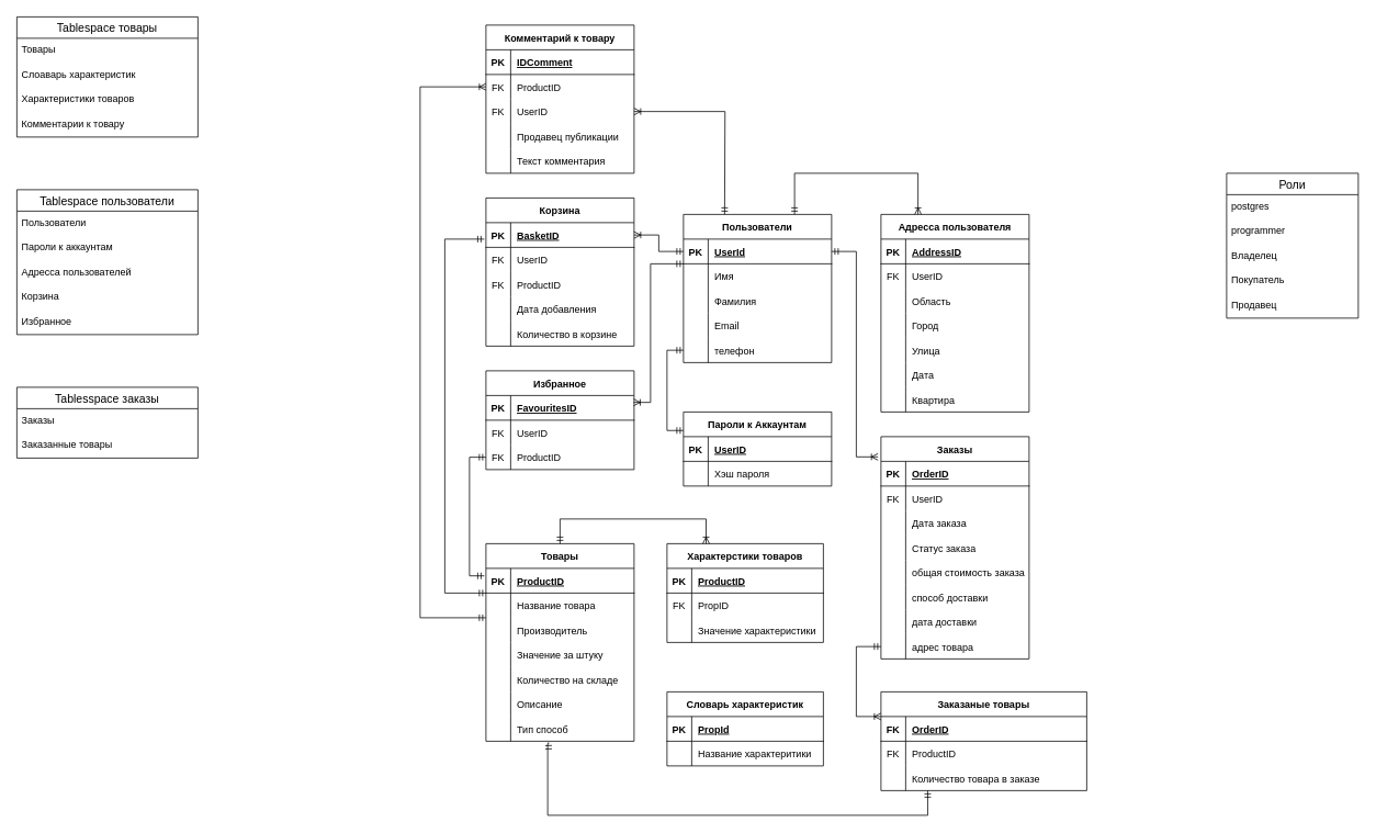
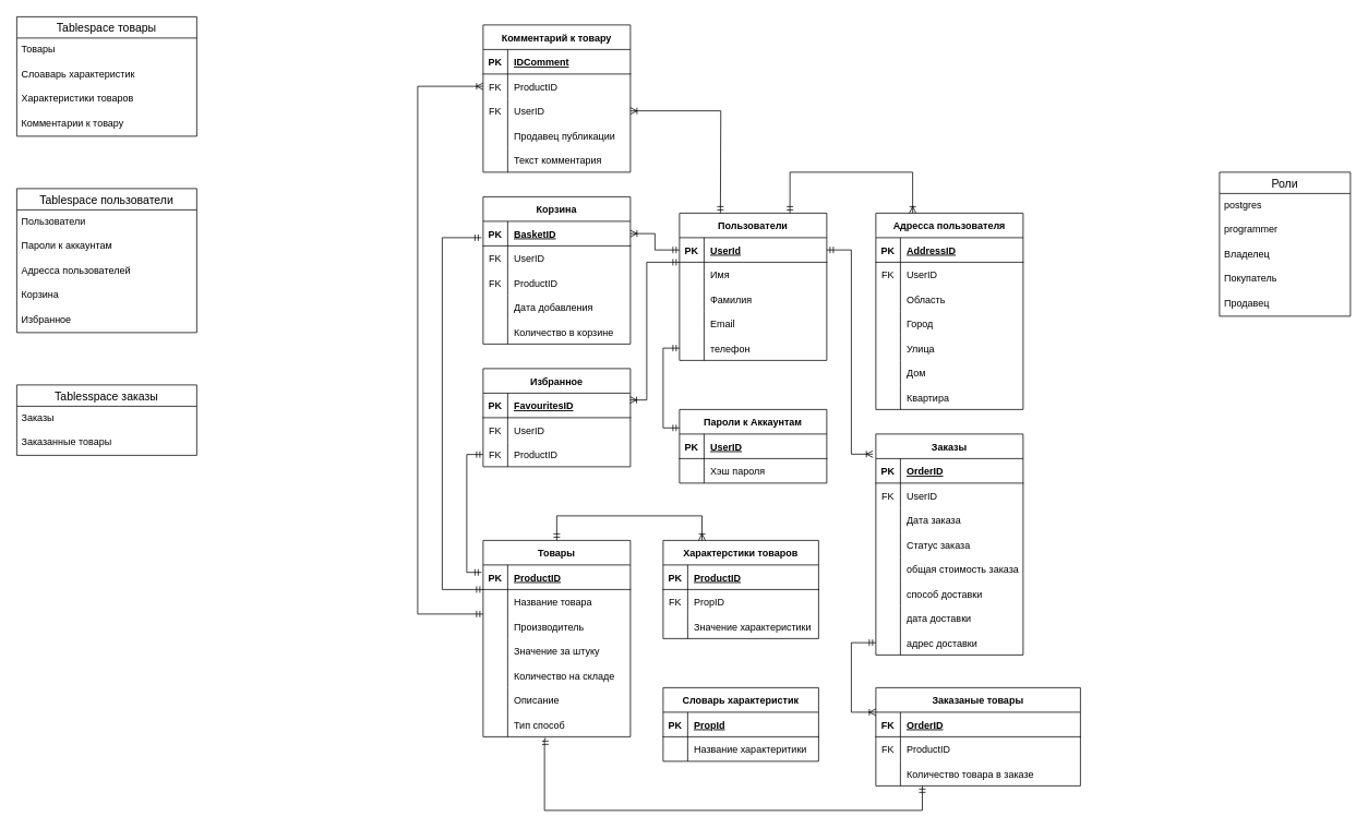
- <mxCell id="36" value="Дата" style="shape=partialRectangle;connectable=0;fillColor=none;top=0;left=0;bottom=0;right=0;align=left;spacingLeft=6;overflow=hidden;" parent="34" vertex="1"><mxGeometry x="30" width="150" height="30" as="geometry"><mxRectangle width="150" height="30" as="alternateBounds" /></mxGeometry></mxCell>
+ <mxCell id="36" value="Дом" style="shape=partialRectangle;connectable=0;fillColor=none;top=0;left=0;bottom=0;right=0;align=left;spacingLeft=6;overflow=hidden;" parent="34" vertex="1"><mxGeometry x="30" width="150" height="30" as="geometry"><mxRectangle width="150" height="30" as="alternateBounds" /></mxGeometry></mxCell>
- <mxCell id="110" value="адрес товара" style="shape=partialRectangle;connectable=0;fillColor=none;top=0;left=0;bottom=0;right=0;align=left;spacingLeft=6;overflow=hidden;" parent="108" vertex="1"><mxGeometry x="30" width="150" height="30" as="geometry"><mxRectangle width="150" height="30" as="alternateBounds" /></mxGeometry></mxCell>
+ <mxCell id="110" value="адрес доставки" style="shape=partialRectangle;connectable=0;fillColor=none;top=0;left=0;bottom=0;right=0;align=left;spacingLeft=6;overflow=hidden;" parent="108" vertex="1"><mxGeometry x="30" width="150" height="30" as="geometry"><mxRectangle width="150" height="30" as="alternateBounds" /></mxGeometry></mxCell>
